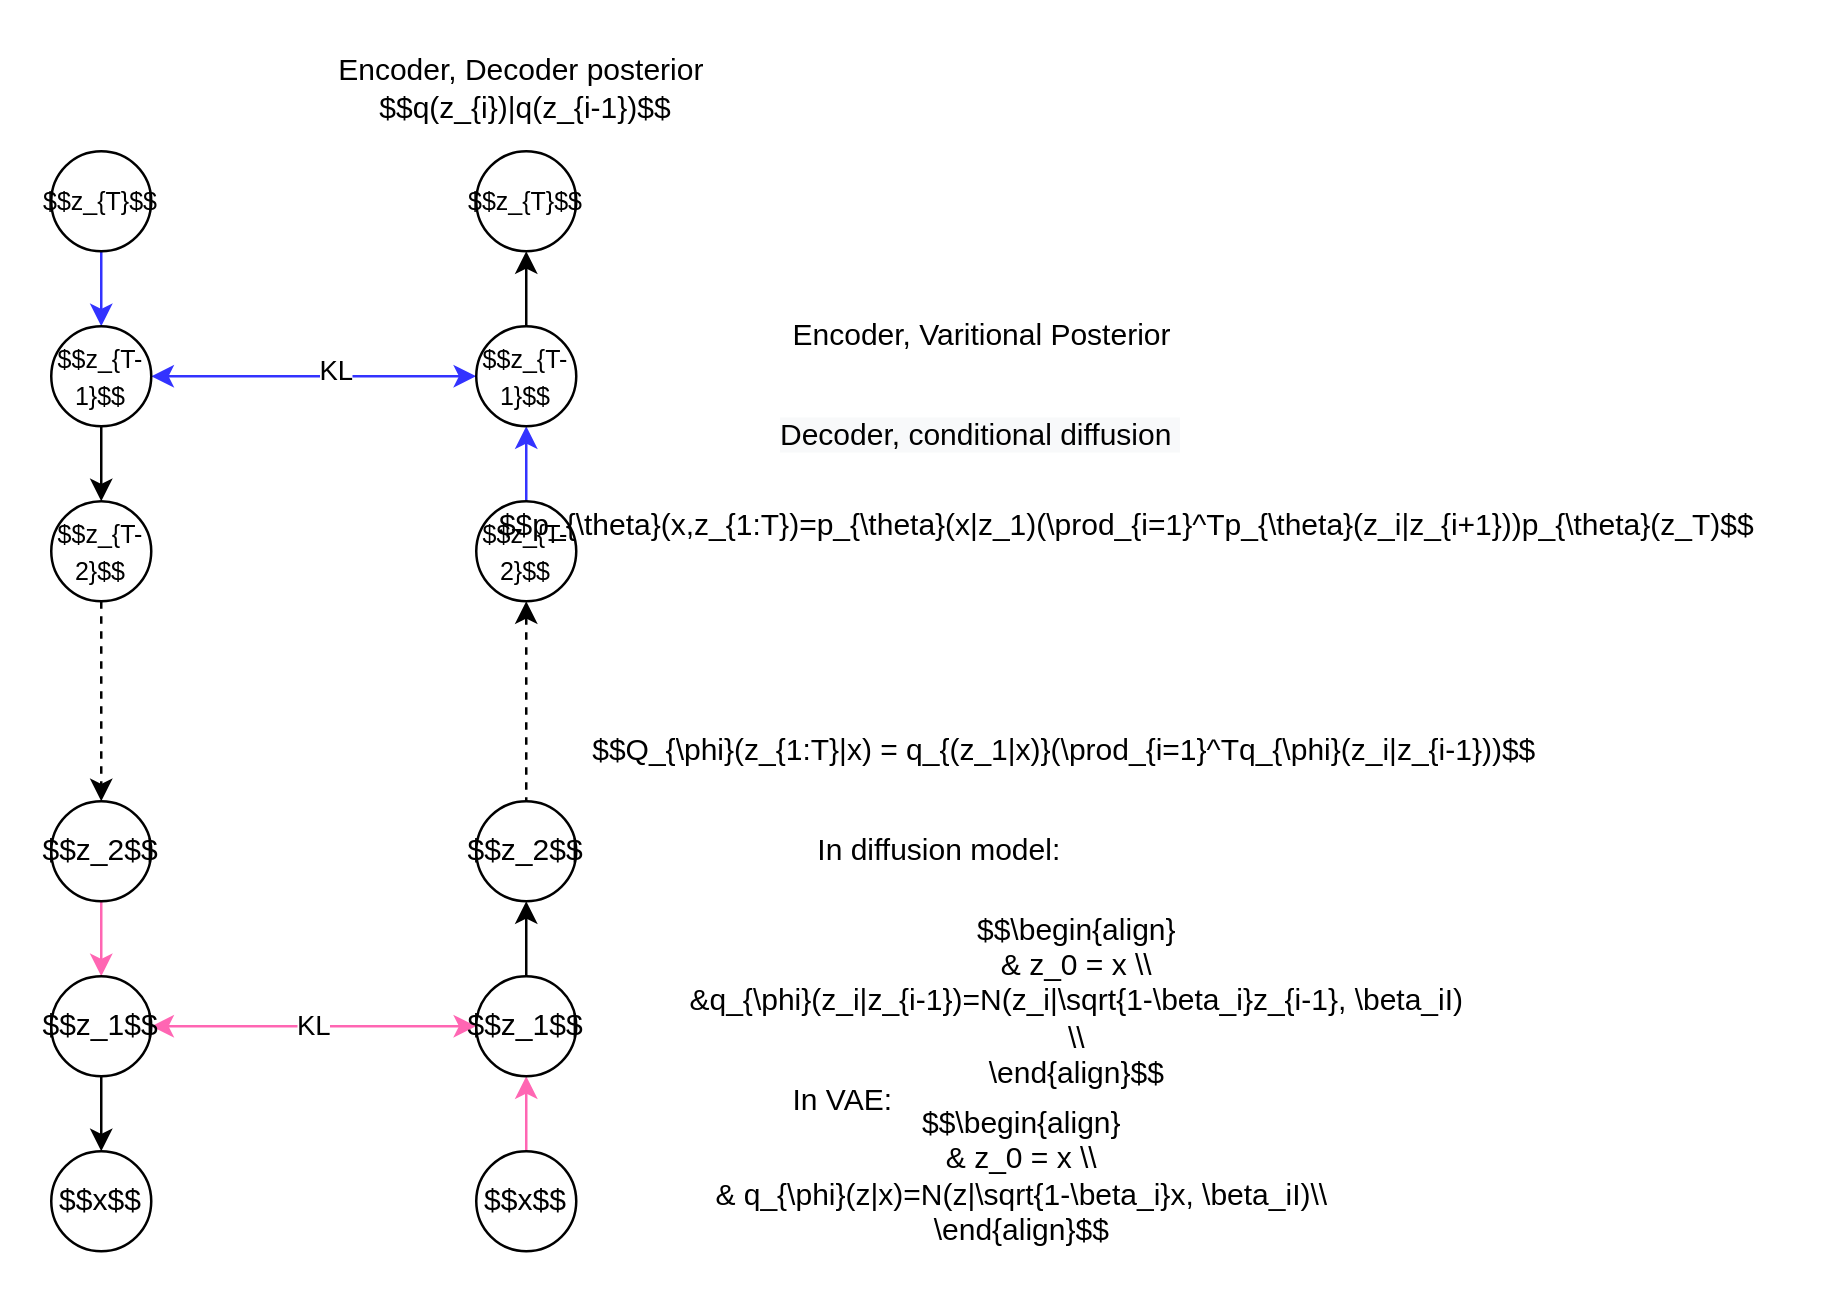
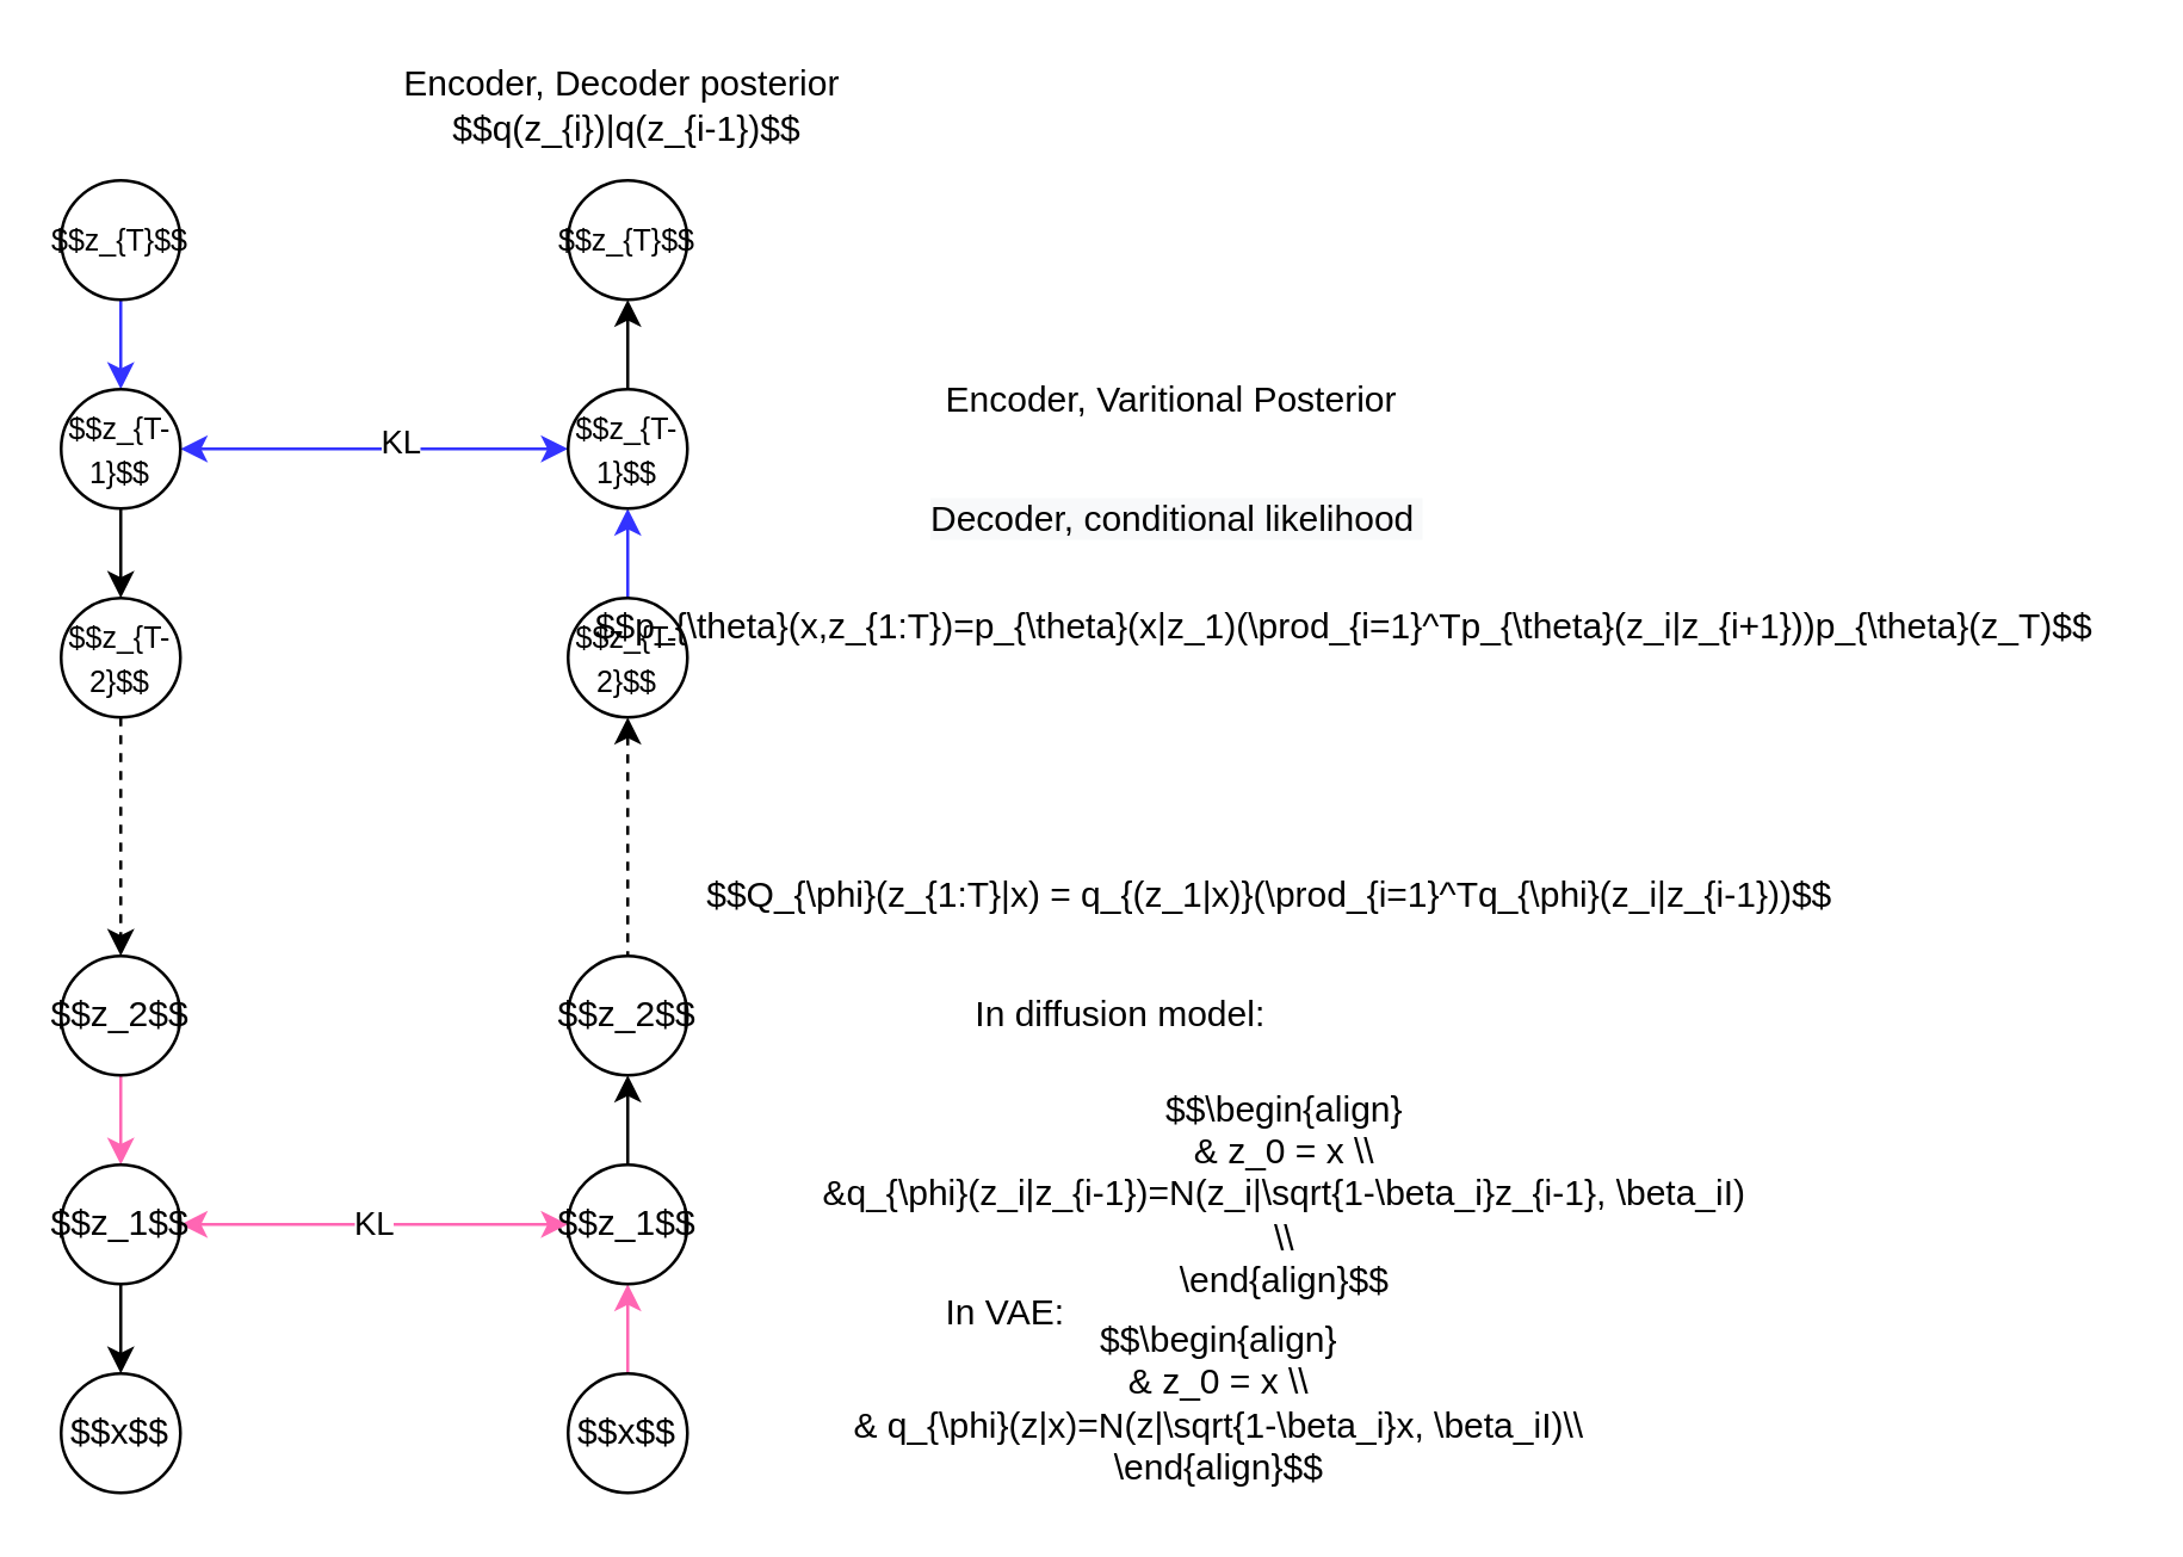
- <mxCell id="30" value="&lt;span style=&quot;color: rgb(0 , 0 , 0) ; font-family: &amp;#34;helvetica&amp;#34; ; font-size: 12px ; font-style: normal ; font-weight: 400 ; letter-spacing: normal ; text-align: center ; text-indent: 0px ; text-transform: none ; word-spacing: 0px ; background-color: rgb(248 , 249 , 250) ; display: inline ; float: none&quot;&gt;Decoder, conditional diffusion&lt;span&gt;&amp;nbsp;&lt;/span&gt;&lt;/span&gt;" style="text;whiteSpace=wrap;html=1;fontColor=#000000;" vertex="1" parent="1"><mxGeometry x="310" y="160" width="200" height="20" as="geometry" /></mxCell>
+ <mxCell id="30" value="&lt;span style=&quot;color: rgb(0 , 0 , 0) ; font-family: &amp;#34;helvetica&amp;#34; ; font-size: 12px ; font-style: normal ; font-weight: 400 ; letter-spacing: normal ; text-align: center ; text-indent: 0px ; text-transform: none ; word-spacing: 0px ; background-color: rgb(248 , 249 , 250) ; display: inline ; float: none&quot;&gt;Decoder, conditional likelihood&lt;span&gt;&amp;nbsp;&lt;/span&gt;&lt;/span&gt;" style="text;whiteSpace=wrap;html=1;fontColor=#000000;" vertex="1" parent="1"><mxGeometry x="310" y="160" width="200" height="20" as="geometry" /></mxCell>
